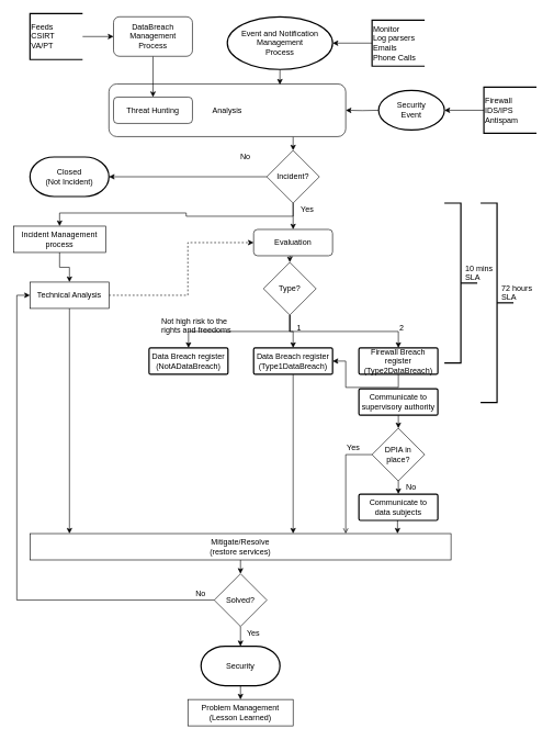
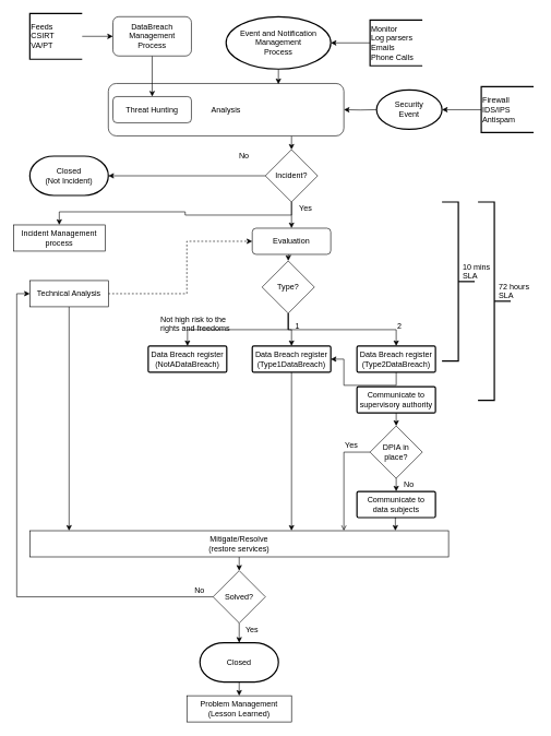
- <mxCell id="41" style="edgeStyle=orthogonalEdgeStyle;rounded=0;html=1;exitX=0.5;exitY=1;entryX=0.5;entryY=0;jettySize=auto;orthogonalLoop=1;fontColor=#000000;" edge="1" parent="1" source="42" target="46"><mxGeometry relative="1" as="geometry"><Array as="points" /></mxGeometry></mxCell>
- <mxCell id="35" value="&lt;div&gt;Firewall Breach register (Type2DataBreach)&lt;/div&gt;" style="strokeWidth=2;html=1;shape=mxgraph.flowchart.process;whiteSpace=wrap;" vertex="1" parent="1"><mxGeometry x="545" y="528" width="120" height="40" as="geometry" /></mxCell>
+ <mxCell id="35" value="&lt;div&gt;Data Breach register (Type2DataBreach)&lt;/div&gt;" style="strokeWidth=2;html=1;shape=mxgraph.flowchart.process;whiteSpace=wrap;" vertex="1" parent="1"><mxGeometry x="545" y="528" width="120" height="40" as="geometry" /></mxCell>
- <mxCell id="49" value="Security" style="strokeWidth=2;html=1;shape=mxgraph.flowchart.terminator;whiteSpace=wrap;" vertex="1" parent="1"><mxGeometry x="305" y="981" width="120" height="60" as="geometry" /></mxCell>
+ <mxCell id="49" value="Closed" style="strokeWidth=2;html=1;shape=mxgraph.flowchart.terminator;whiteSpace=wrap;" vertex="1" parent="1"><mxGeometry x="305" y="981" width="120" height="60" as="geometry" /></mxCell>
